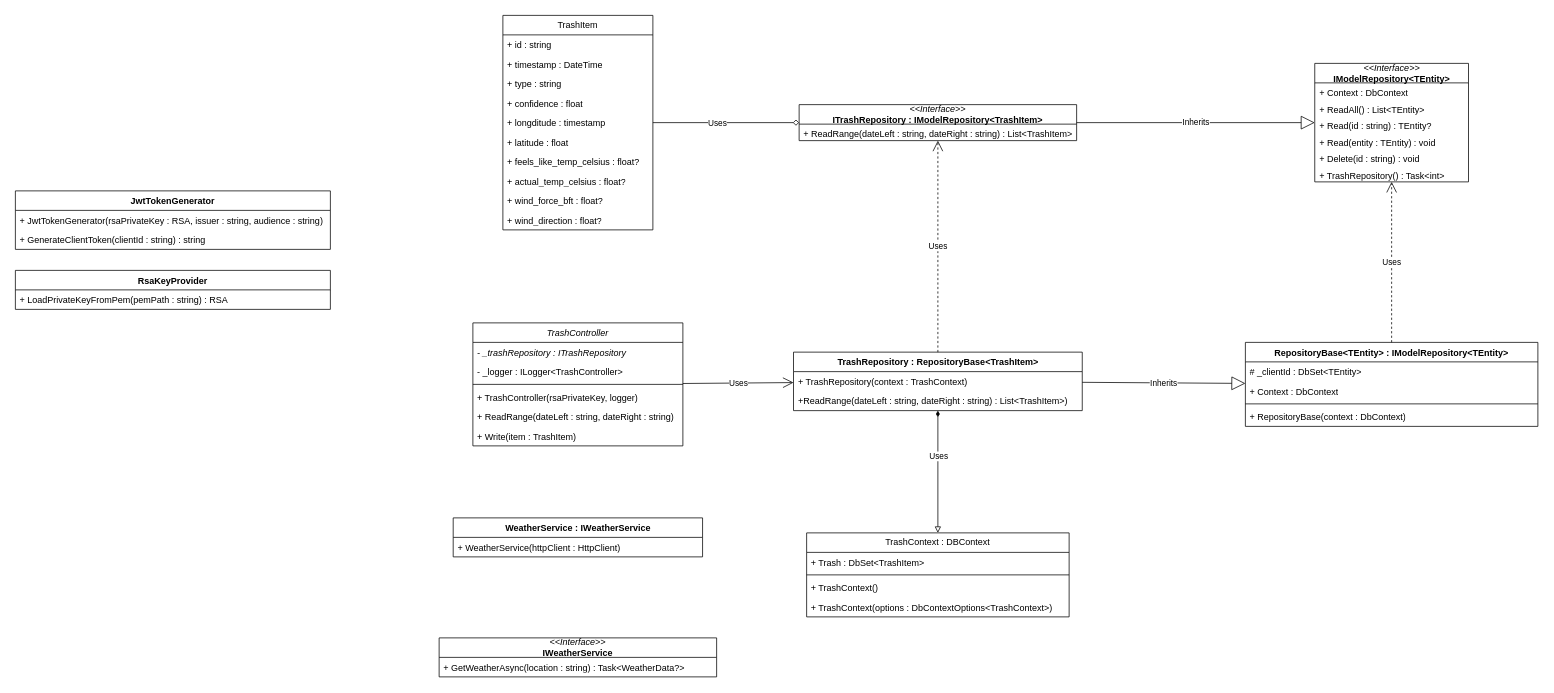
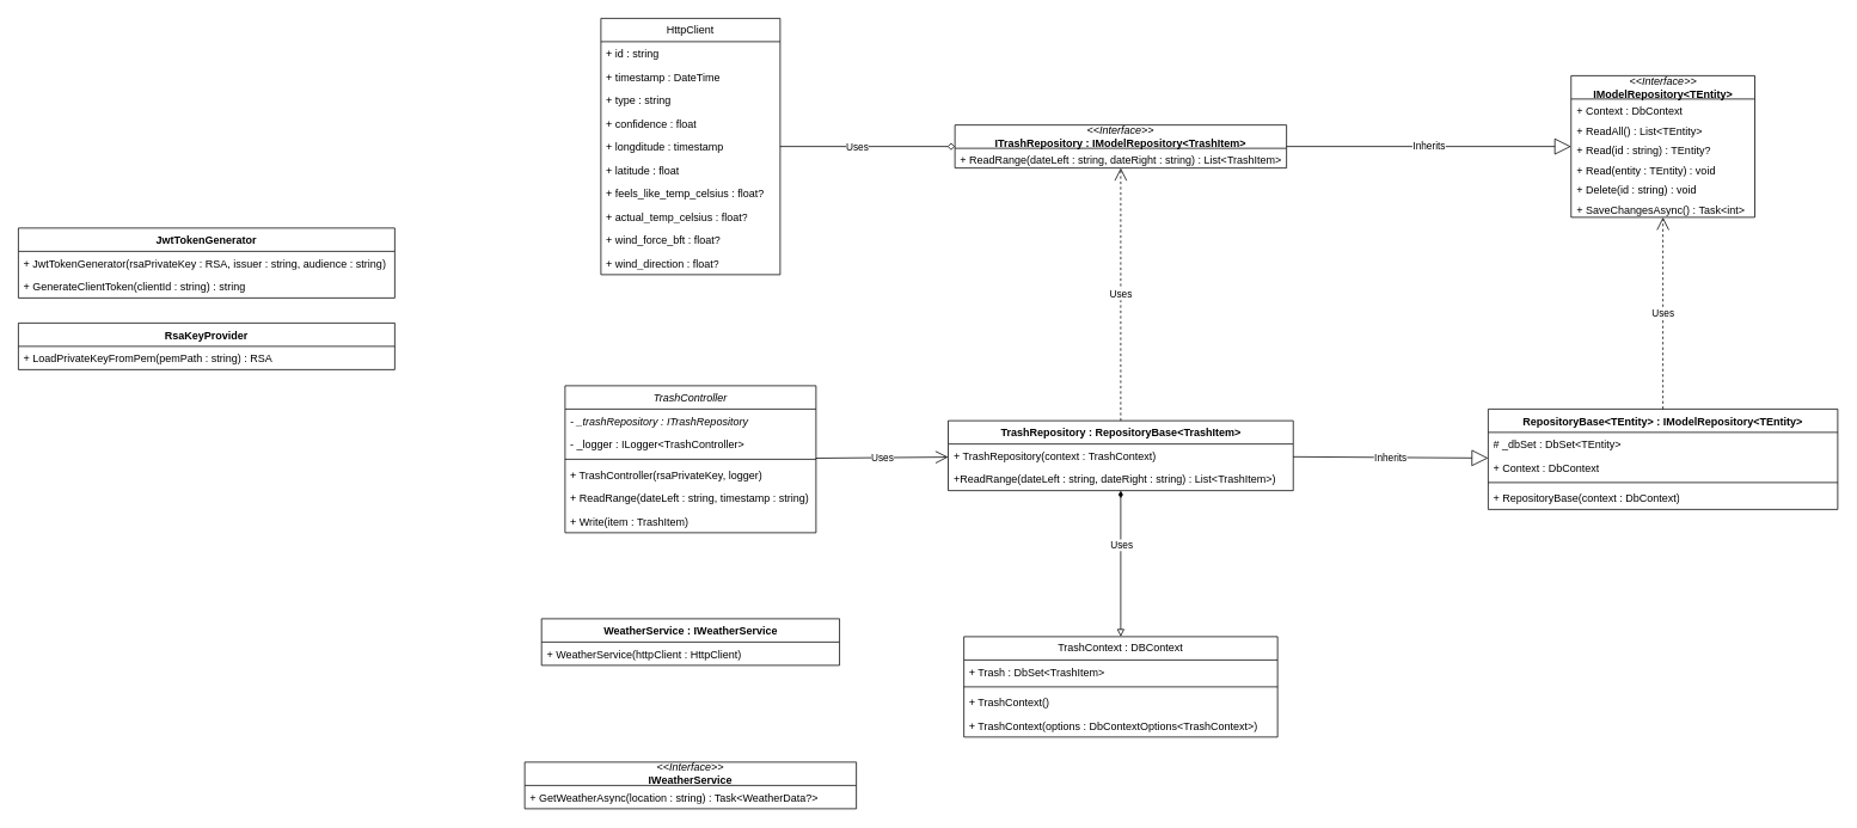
- <mxCell id="9" value="TrashItem" style="swimlane;fontStyle=0;childLayout=stackLayout;horizontal=1;startSize=26;fillColor=none;horizontalStack=0;resizeParent=1;resizeParentMax=0;resizeLast=0;collapsible=1;marginBottom=0;whiteSpace=wrap;html=1;" parent="1" vertex="1"><mxGeometry x="670" y="20" width="200" height="286" as="geometry" /></mxCell>
+ <mxCell id="9" value="HttpClient" style="swimlane;fontStyle=0;childLayout=stackLayout;horizontal=1;startSize=26;fillColor=none;horizontalStack=0;resizeParent=1;resizeParentMax=0;resizeLast=0;collapsible=1;marginBottom=0;whiteSpace=wrap;html=1;" parent="1" vertex="1"><mxGeometry x="670" y="20" width="200" height="286" as="geometry" /></mxCell>
- <mxCell id="31" value="&lt;div&gt;+ TrashRepository() : Task&amp;lt;int&amp;gt;&lt;br&gt;&lt;/div&gt;" style="text;strokeColor=none;fillColor=none;align=left;verticalAlign=top;spacingLeft=4;spacingRight=4;overflow=hidden;rotatable=0;points=[[0,0.5],[1,0.5]];portConstraint=eastwest;whiteSpace=wrap;html=1;" parent="25" vertex="1"><mxGeometry y="136" width="205" height="22" as="geometry" /></mxCell>
+ <mxCell id="31" value="&lt;div&gt;+ SaveChangesAsync() : Task&amp;lt;int&amp;gt;&lt;br&gt;&lt;/div&gt;" style="text;strokeColor=none;fillColor=none;align=left;verticalAlign=top;spacingLeft=4;spacingRight=4;overflow=hidden;rotatable=0;points=[[0,0.5],[1,0.5]];portConstraint=eastwest;whiteSpace=wrap;html=1;" parent="25" vertex="1"><mxGeometry y="136" width="205" height="22" as="geometry" /></mxCell>
- <mxCell id="41" value="# _clientId : DbSet&amp;lt;TEntity&amp;gt;" style="text;strokeColor=none;fillColor=none;align=left;verticalAlign=top;spacingLeft=4;spacingRight=4;overflow=hidden;rotatable=0;points=[[0,0.5],[1,0.5]];portConstraint=eastwest;whiteSpace=wrap;html=1;" parent="40" vertex="1"><mxGeometry y="26" width="390" height="26" as="geometry" /></mxCell>
+ <mxCell id="41" value="# _dbSet : DbSet&amp;lt;TEntity&amp;gt;" style="text;strokeColor=none;fillColor=none;align=left;verticalAlign=top;spacingLeft=4;spacingRight=4;overflow=hidden;rotatable=0;points=[[0,0.5],[1,0.5]];portConstraint=eastwest;whiteSpace=wrap;html=1;" parent="40" vertex="1"><mxGeometry y="26" width="390" height="26" as="geometry" /></mxCell>
- <mxCell id="7" value="+ ReadRange(dateLeft : string, dateRight : string)" style="text;align=left;verticalAlign=top;spacingLeft=4;spacingRight=4;overflow=hidden;rotatable=0;points=[[0,0.5],[1,0.5]];portConstraint=eastwest;" parent="2" vertex="1"><mxGeometry y="112" width="280" height="26" as="geometry" /></mxCell>
+ <mxCell id="7" value="+ ReadRange(dateLeft : string, timestamp : string)" style="text;align=left;verticalAlign=top;spacingLeft=4;spacingRight=4;overflow=hidden;rotatable=0;points=[[0,0.5],[1,0.5]];portConstraint=eastwest;" parent="2" vertex="1"><mxGeometry y="112" width="280" height="26" as="geometry" /></mxCell>
